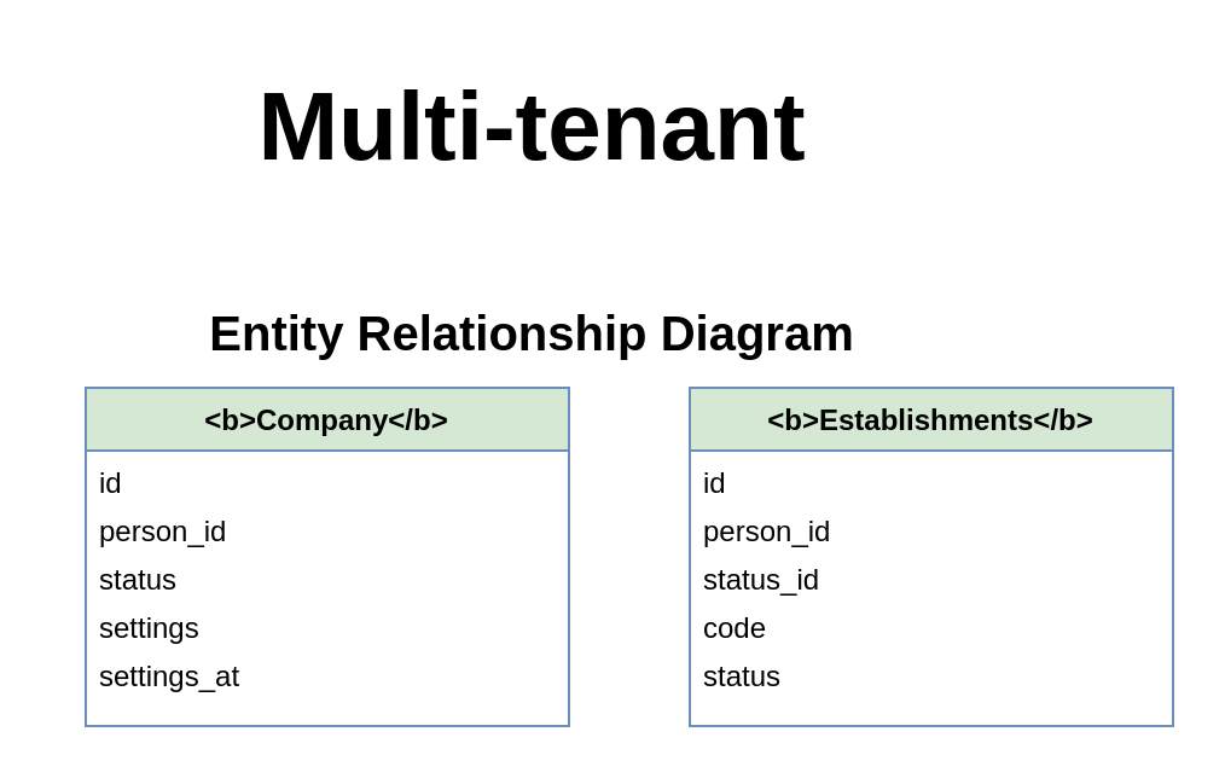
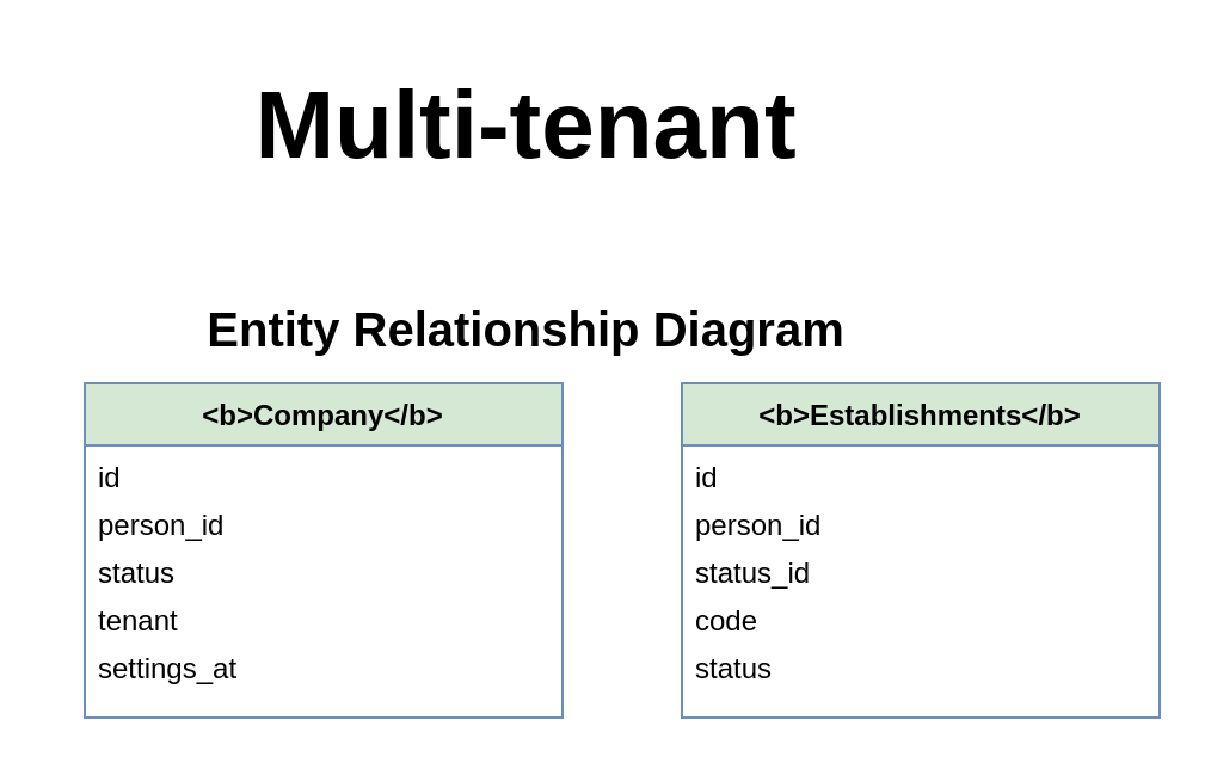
- <mxCell id="7" value="settings" style="text;align=left;verticalAlign=top;spacingLeft=4;spacingRight=4;overflow=hidden;rotatable=0;points=[[0,0.5],[1,0.5]];portConstraint=eastwest;" vertex="1" parent="3"><mxGeometry y="86" width="200" height="20" as="geometry" /></mxCell>
+ <mxCell id="7" value="tenant" style="text;align=left;verticalAlign=top;spacingLeft=4;spacingRight=4;overflow=hidden;rotatable=0;points=[[0,0.5],[1,0.5]];portConstraint=eastwest;" vertex="1" parent="3"><mxGeometry y="86" width="200" height="20" as="geometry" /></mxCell>
